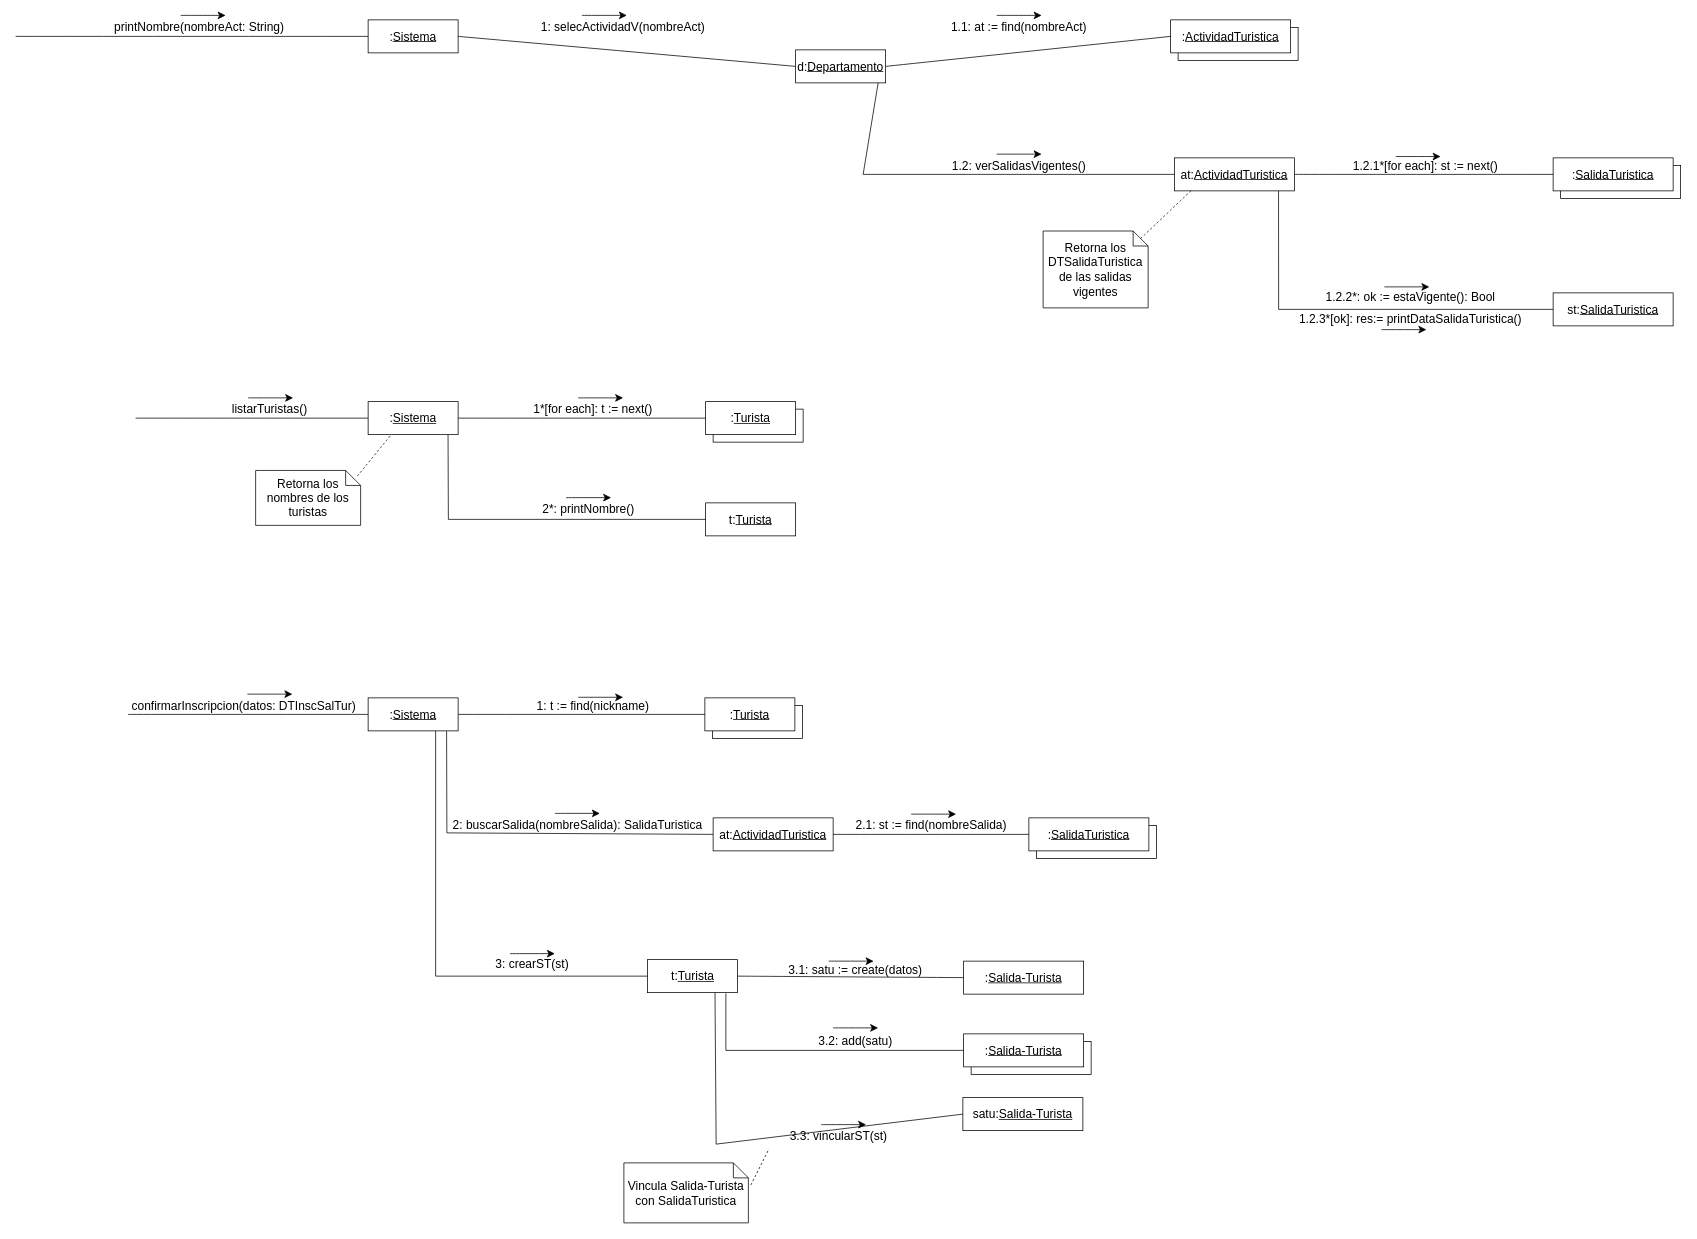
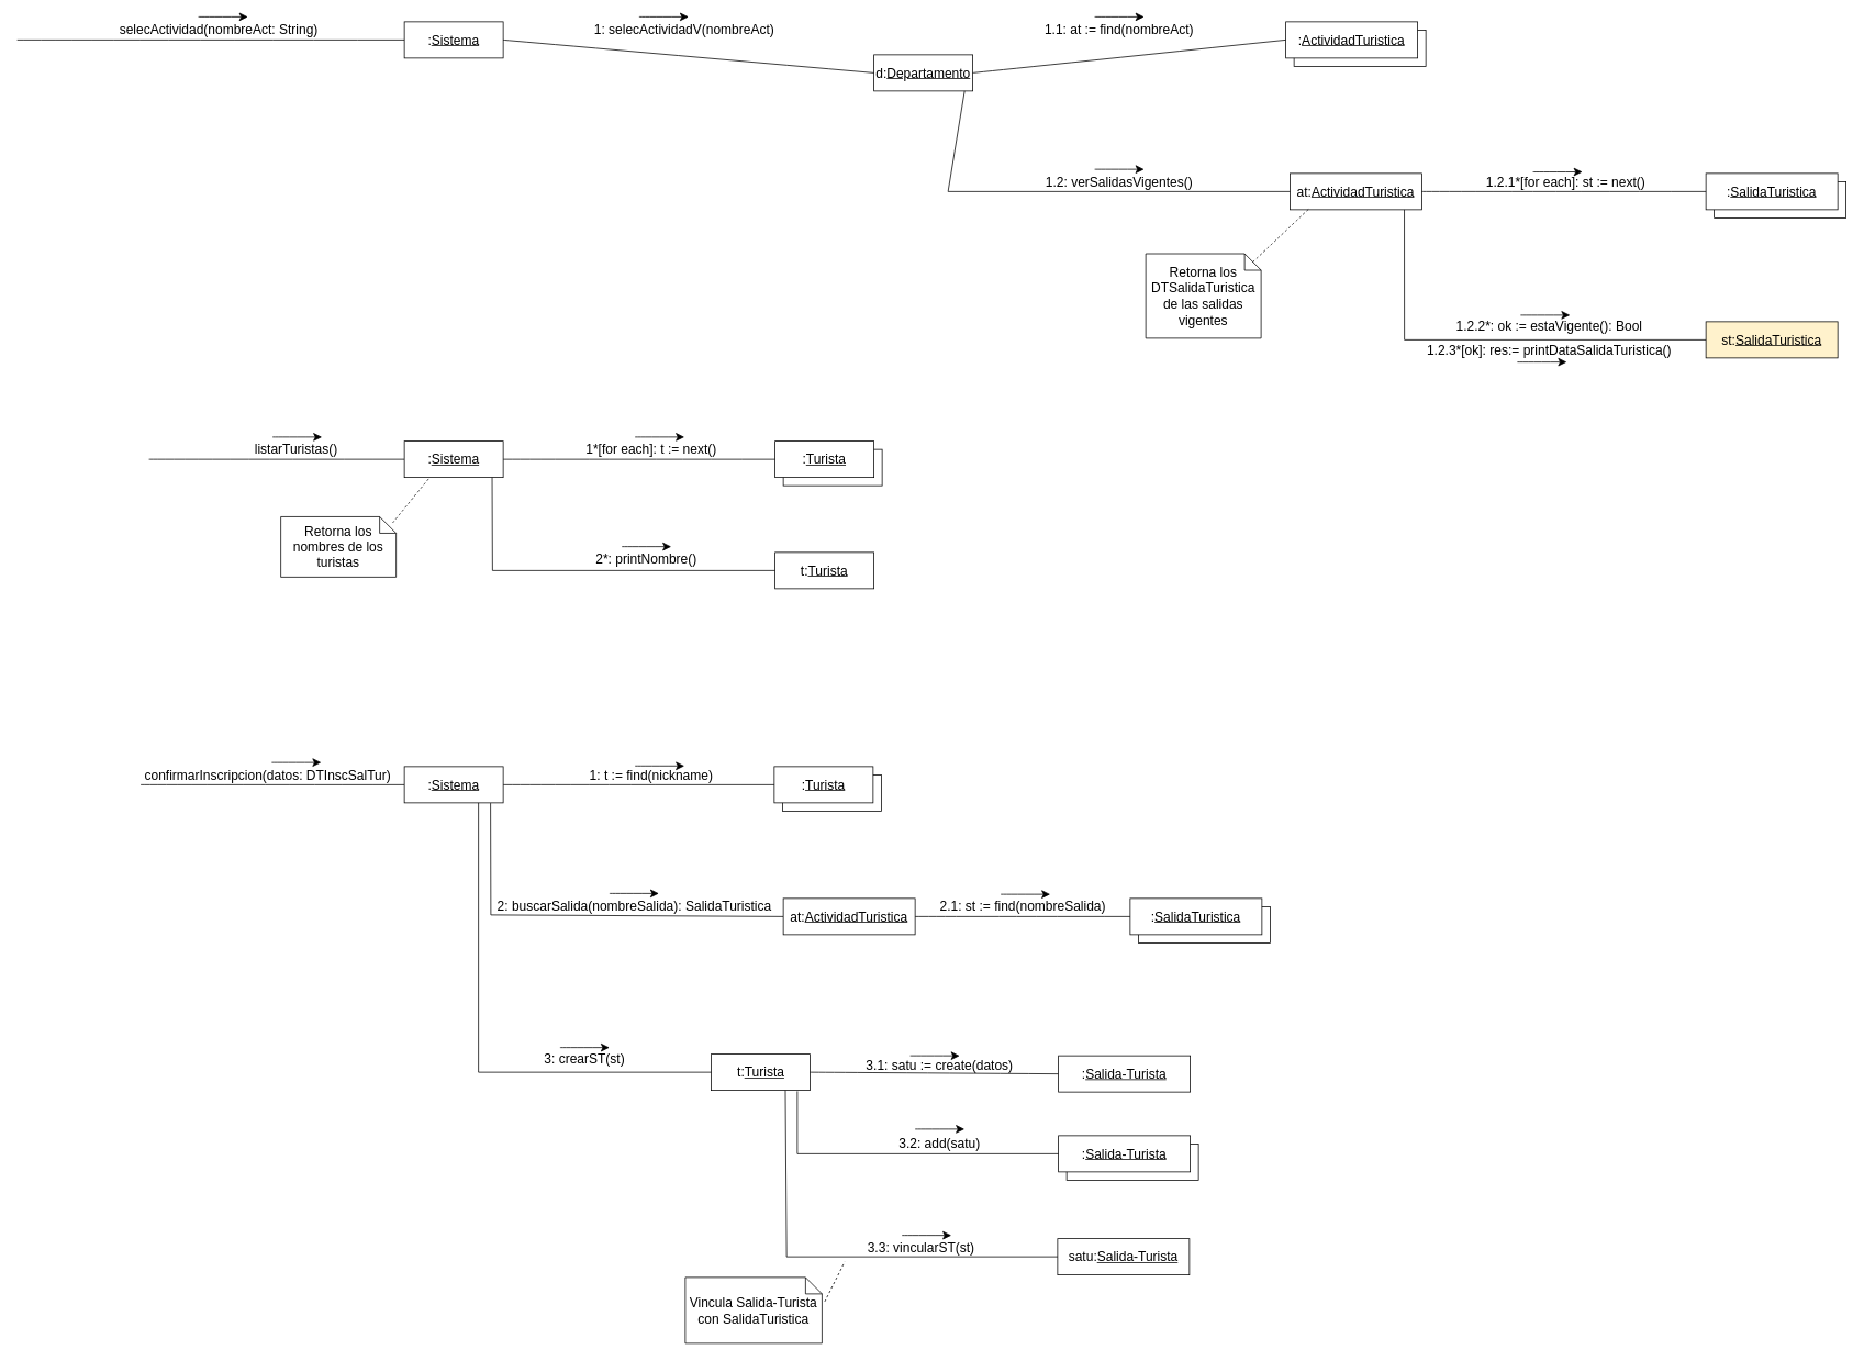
- <mxCell id="9" value="printNombre(nombreAct: String)" style="text;html=1;strokeColor=none;fillColor=none;align=center;verticalAlign=middle;whiteSpace=wrap;rounded=0;fontSize=16;" vertex="1" parent="1"><mxGeometry x="50" y="20" width="430" height="30" as="geometry" /></mxCell>
+ <mxCell id="9" value="selecActividad(nombreAct: String)" style="text;html=1;strokeColor=none;fillColor=none;align=center;verticalAlign=middle;whiteSpace=wrap;rounded=0;fontSize=16;" vertex="1" parent="1"><mxGeometry x="50" y="20" width="430" height="30" as="geometry" /></mxCell>
- <mxCell id="27" value="st:&lt;u&gt;SalidaTuristica&lt;/u&gt;" style="rounded=0;whiteSpace=wrap;html=1;fontSize=16;" vertex="1" parent="1"><mxGeometry x="2070" y="390" width="160" height="44" as="geometry" /></mxCell>
+ <mxCell id="27" value="st:&lt;u&gt;SalidaTuristica&lt;/u&gt;" style="rounded=0;whiteSpace=wrap;html=1;fontSize=16;fillColor=#fff2cc;" vertex="1" parent="1"><mxGeometry x="2070" y="390" width="160" height="44" as="geometry" /></mxCell>
- <mxCell id="73" value="satu:&lt;u&gt;Salida-Turista&lt;/u&gt;" style="rounded=0;whiteSpace=wrap;html=1;fontSize=16;" vertex="1" parent="1"><mxGeometry x="1283" y="1463" width="160" height="44" as="geometry" /></mxCell>
+ <mxCell id="73" value="satu:&lt;u&gt;Salida-Turista&lt;/u&gt;" style="rounded=0;whiteSpace=wrap;html=1;fontSize=16;" vertex="1" parent="1"><mxGeometry x="1283" y="1503" width="160" height="44" as="geometry" /></mxCell>
